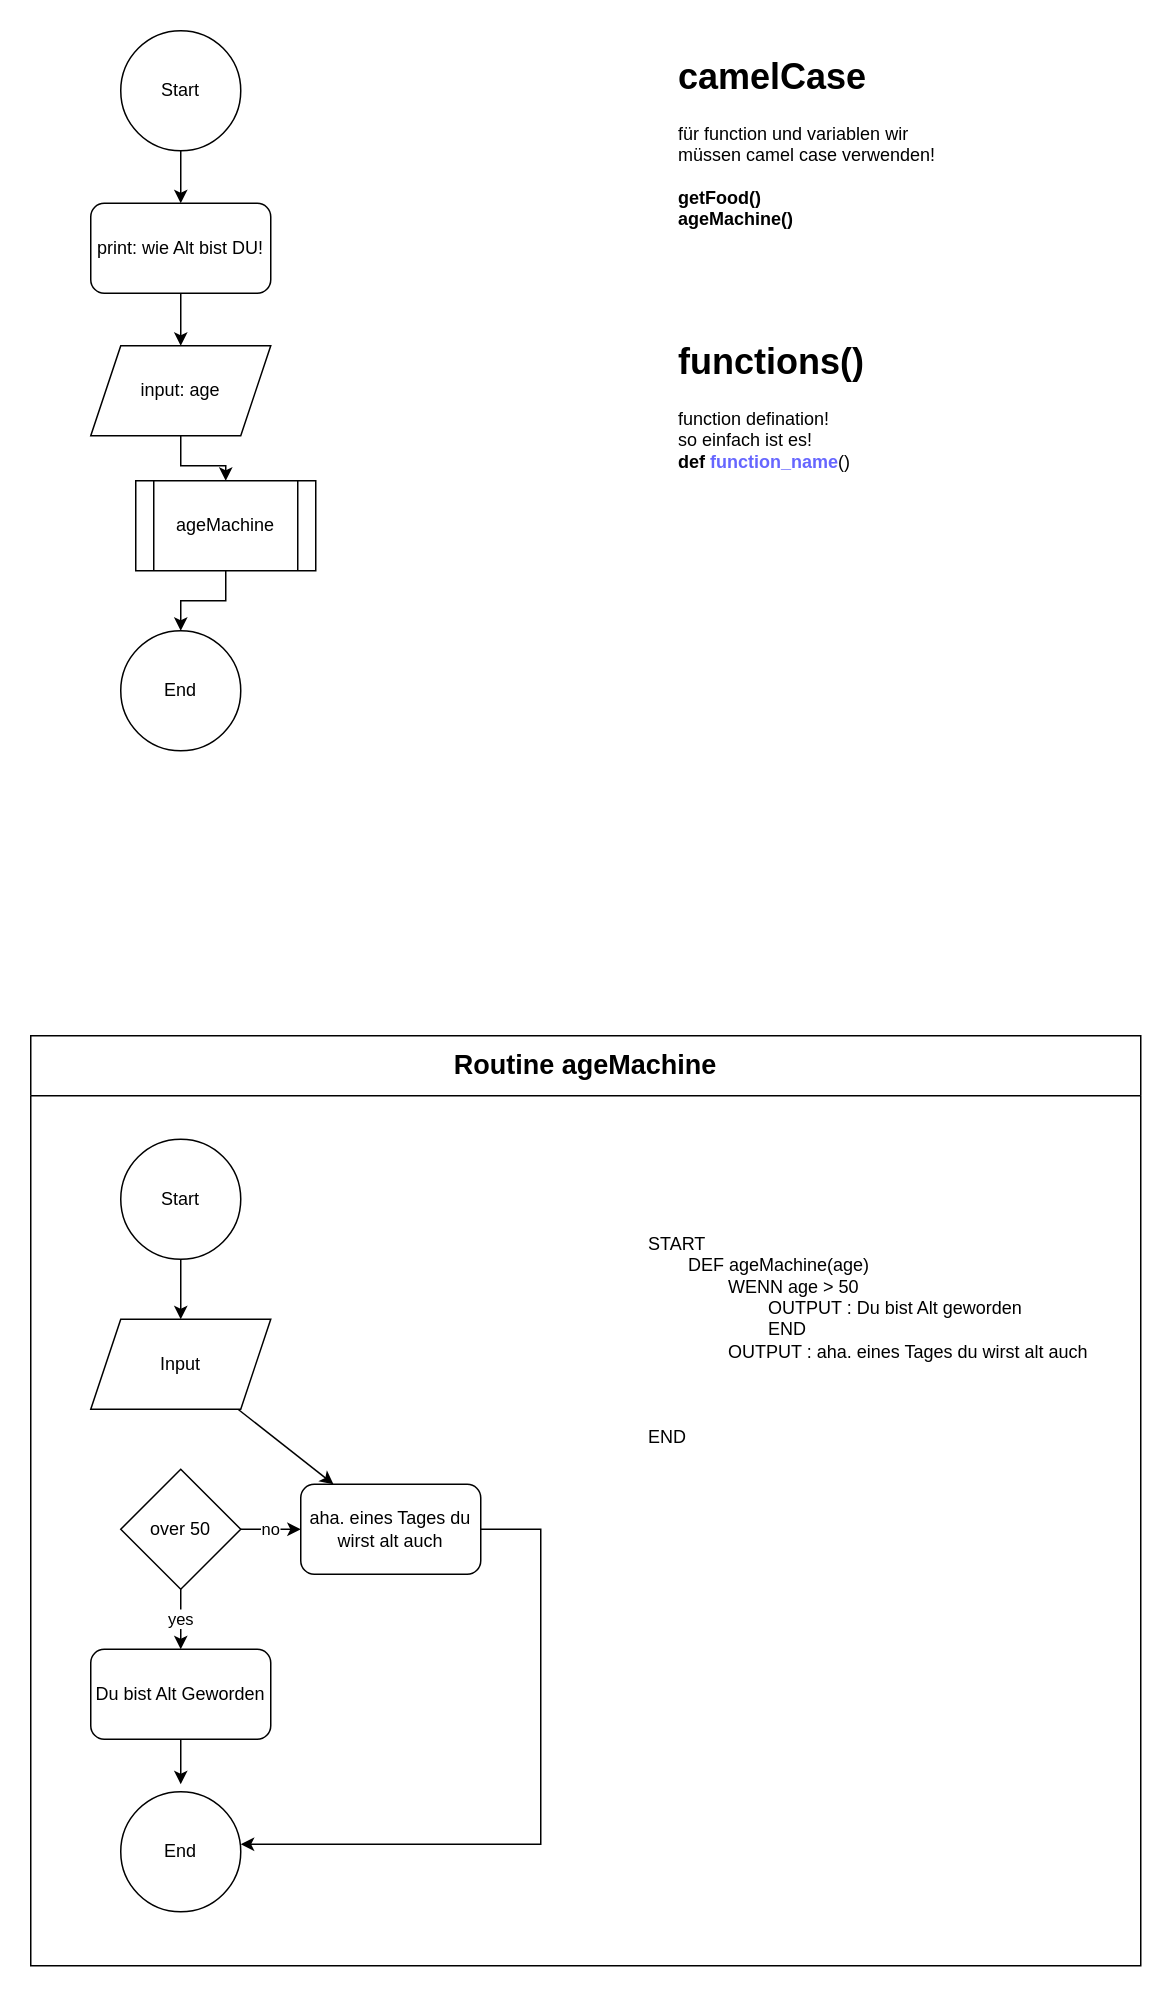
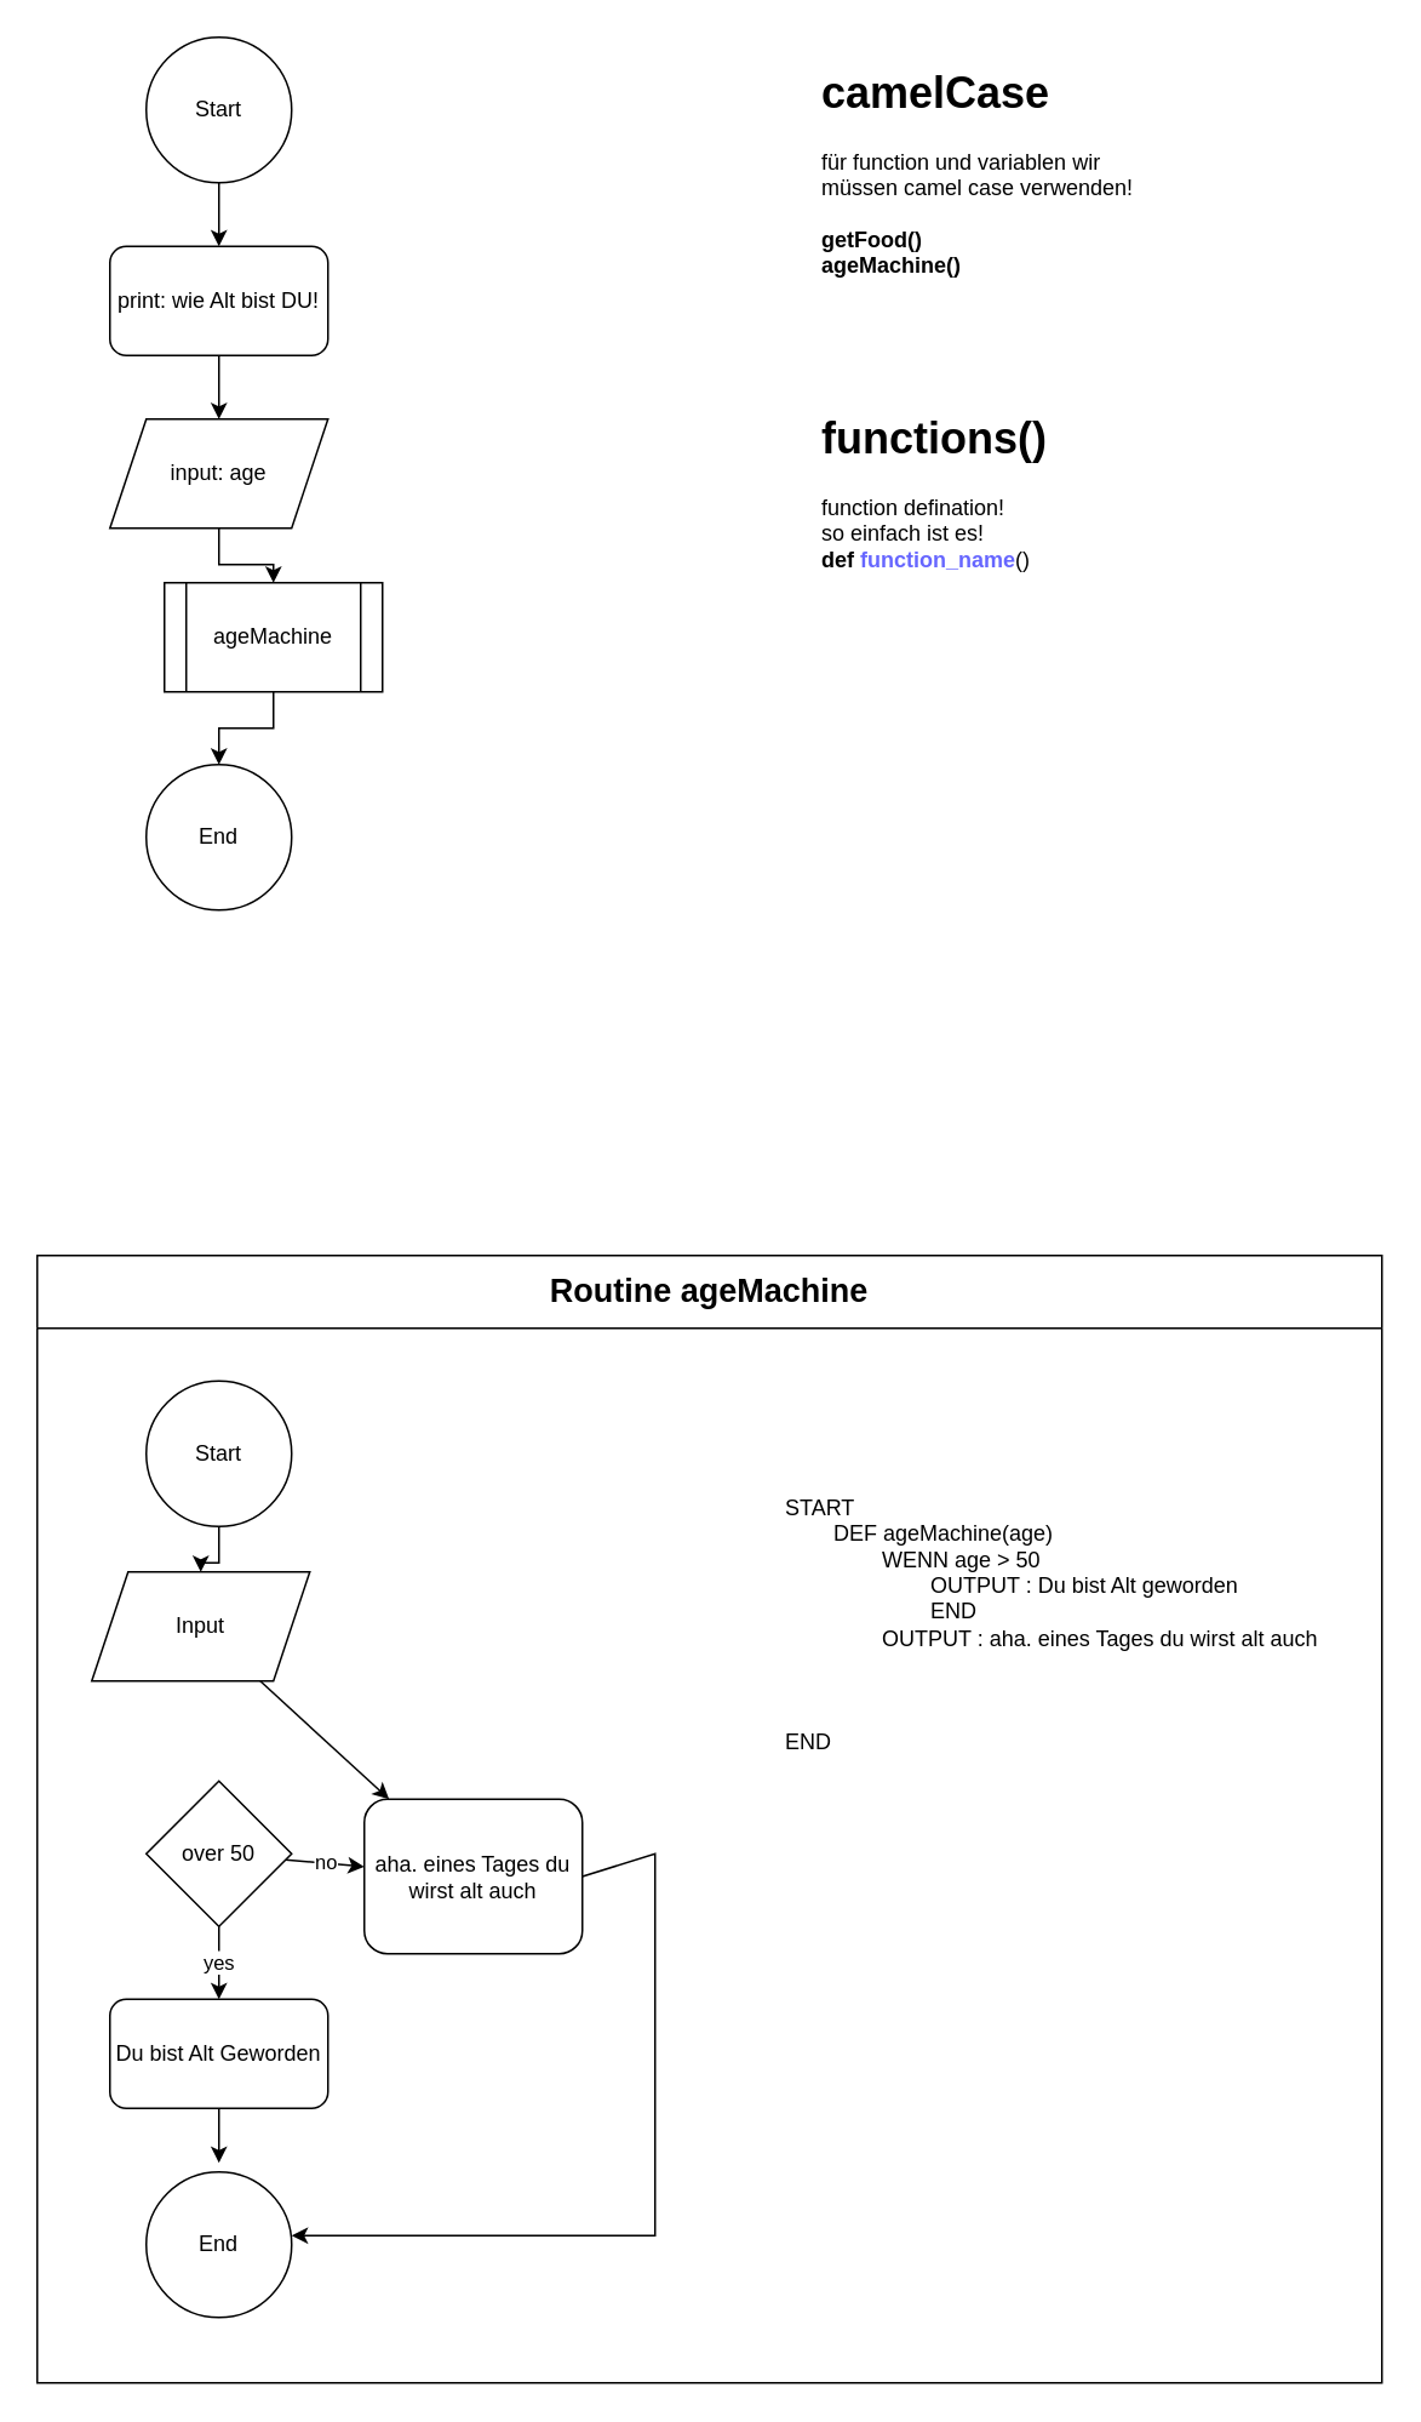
- <mxCell id="9" value="Input" style="shape=parallelogram;perimeter=parallelogramPerimeter;whiteSpace=wrap;html=1;fixedSize=1;" vertex="1" parent="7"><mxGeometry x="40" y="189" width="120" height="60" as="geometry" /></mxCell>
+ <mxCell id="9" value="Input" style="shape=parallelogram;perimeter=parallelogramPerimeter;whiteSpace=wrap;html=1;fixedSize=1;" vertex="1" parent="7"><mxGeometry x="30" y="174" width="120" height="60" as="geometry" /></mxCell>
- <mxCell id="10" value="aha. eines Tages du wirst alt auch" style="rounded=1;whiteSpace=wrap;html=1;" vertex="1" parent="7"><mxGeometry x="180" y="299" width="120" height="60" as="geometry" /></mxCell>
+ <mxCell id="10" value="aha. eines Tages du wirst alt auch" style="rounded=1;whiteSpace=wrap;html=1;" vertex="1" parent="7"><mxGeometry x="180" y="299" width="120" height="85" as="geometry" /></mxCell>
